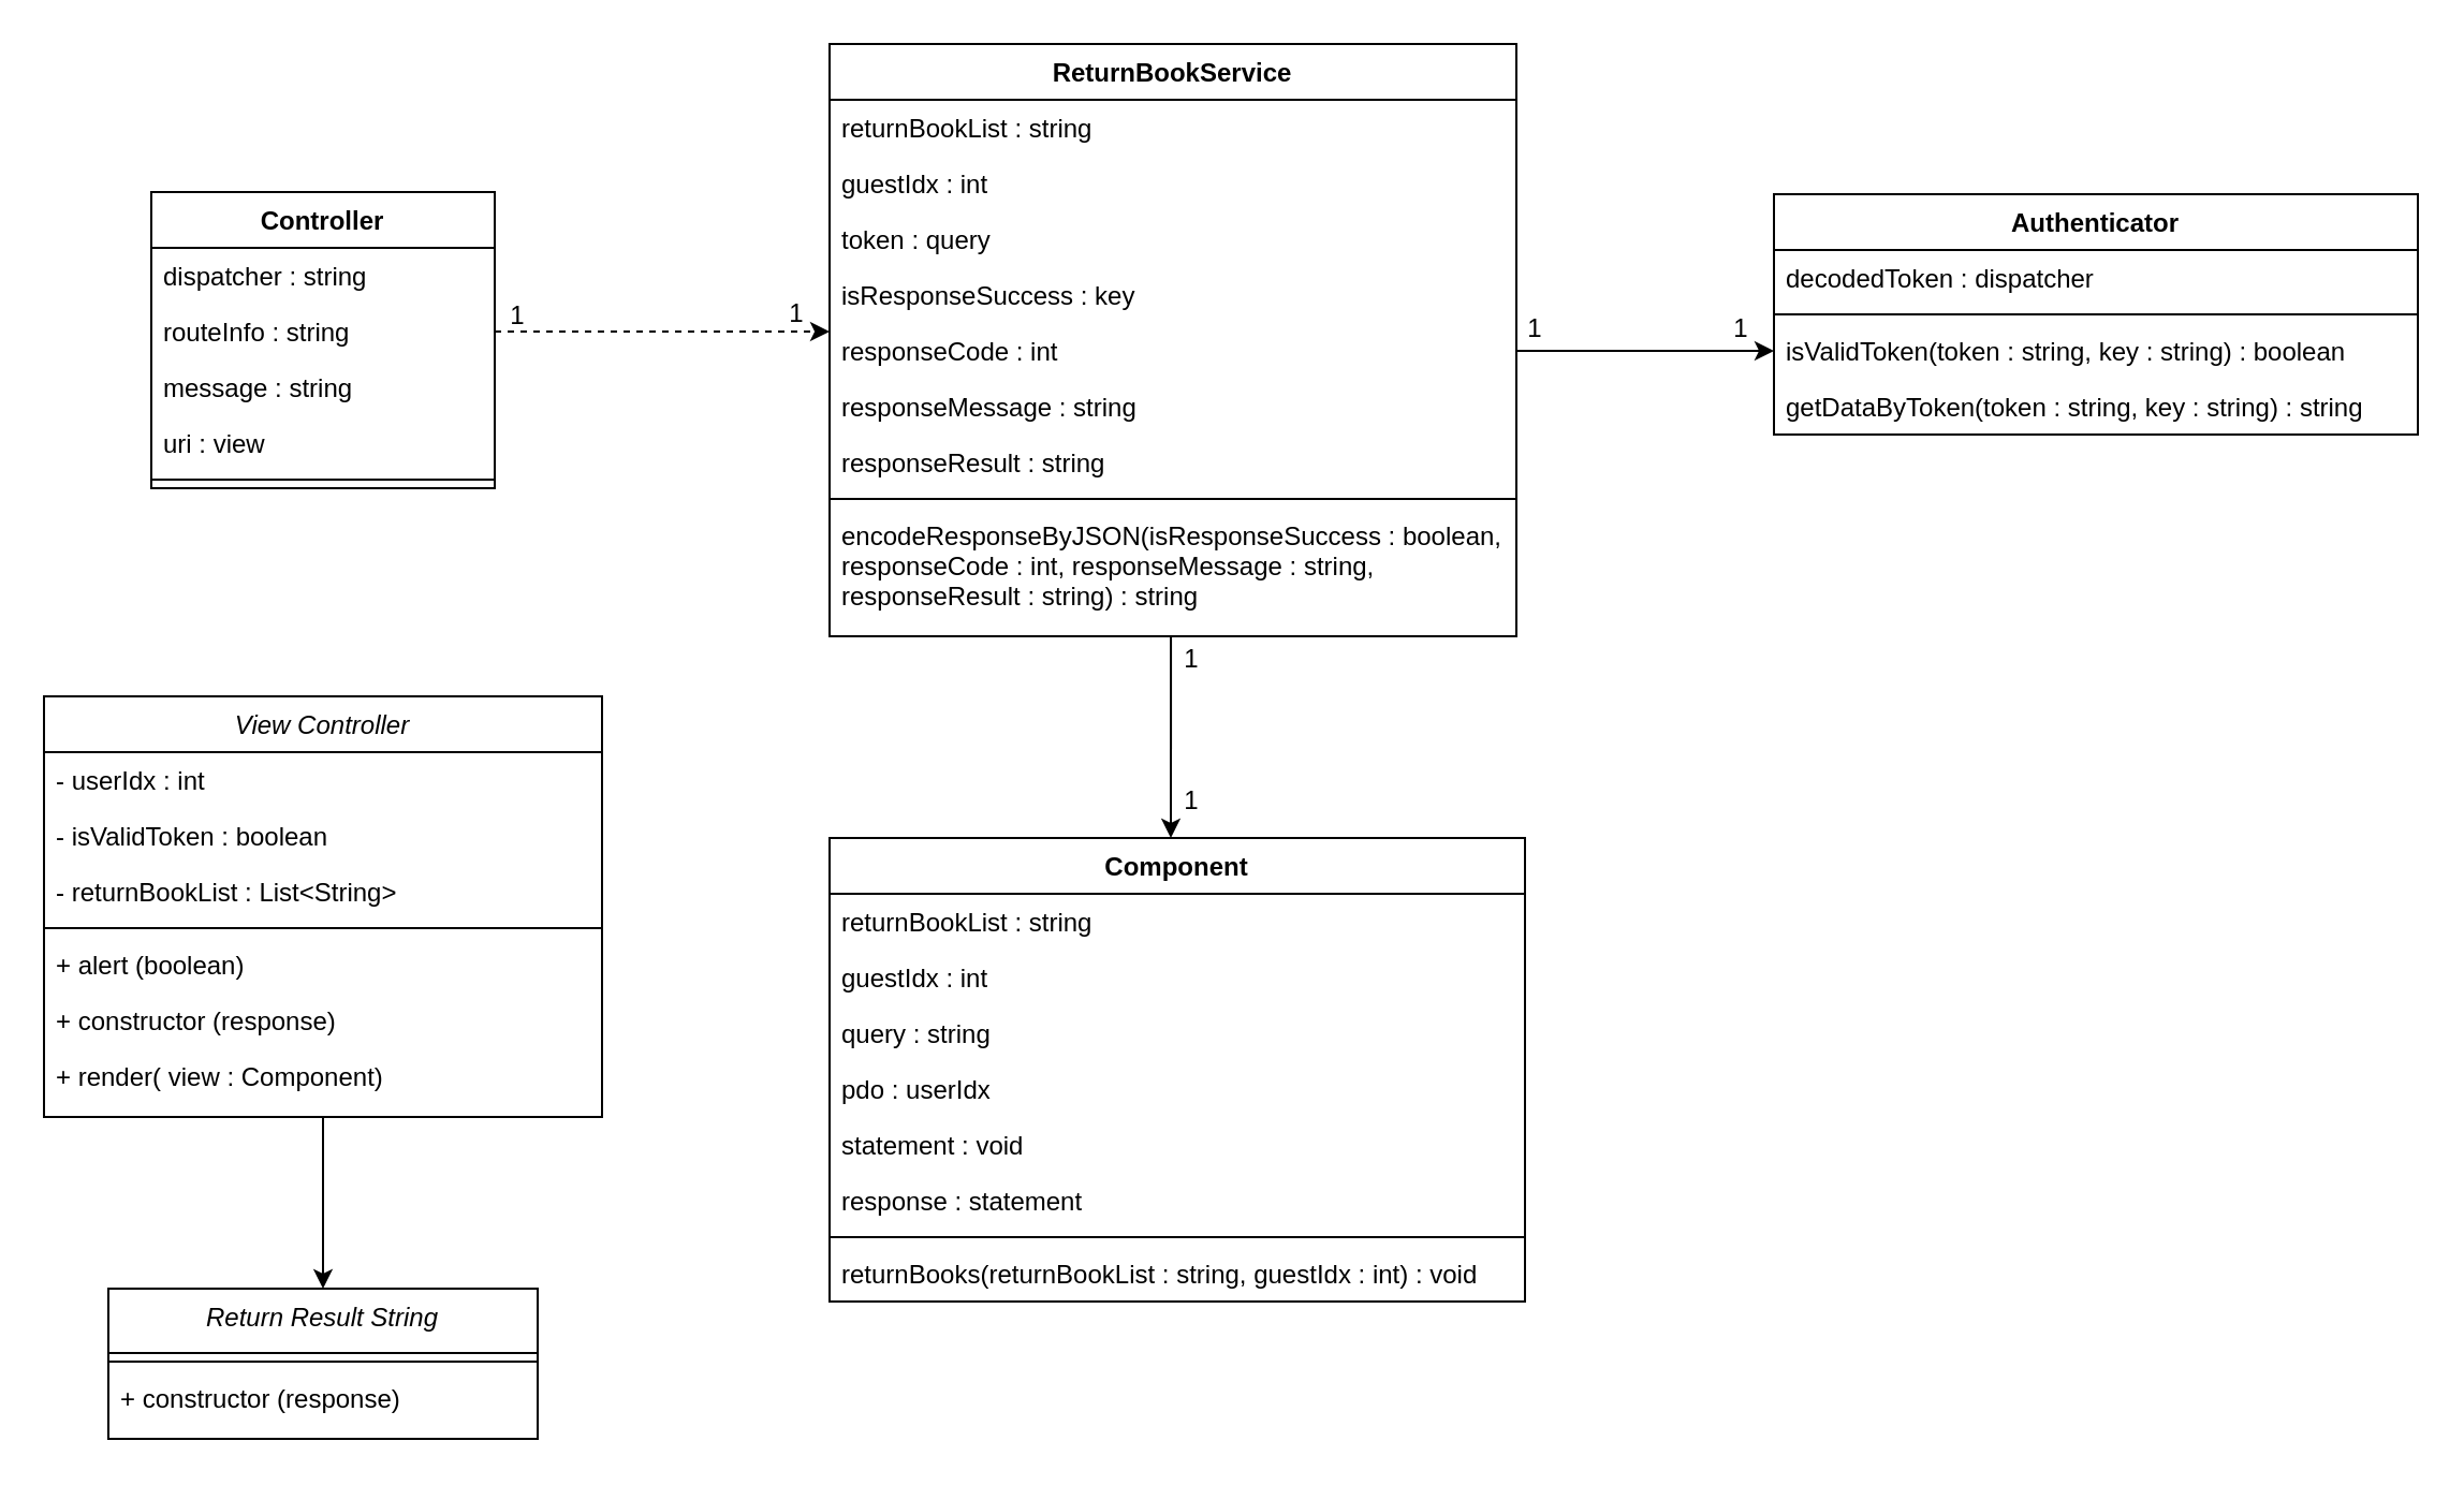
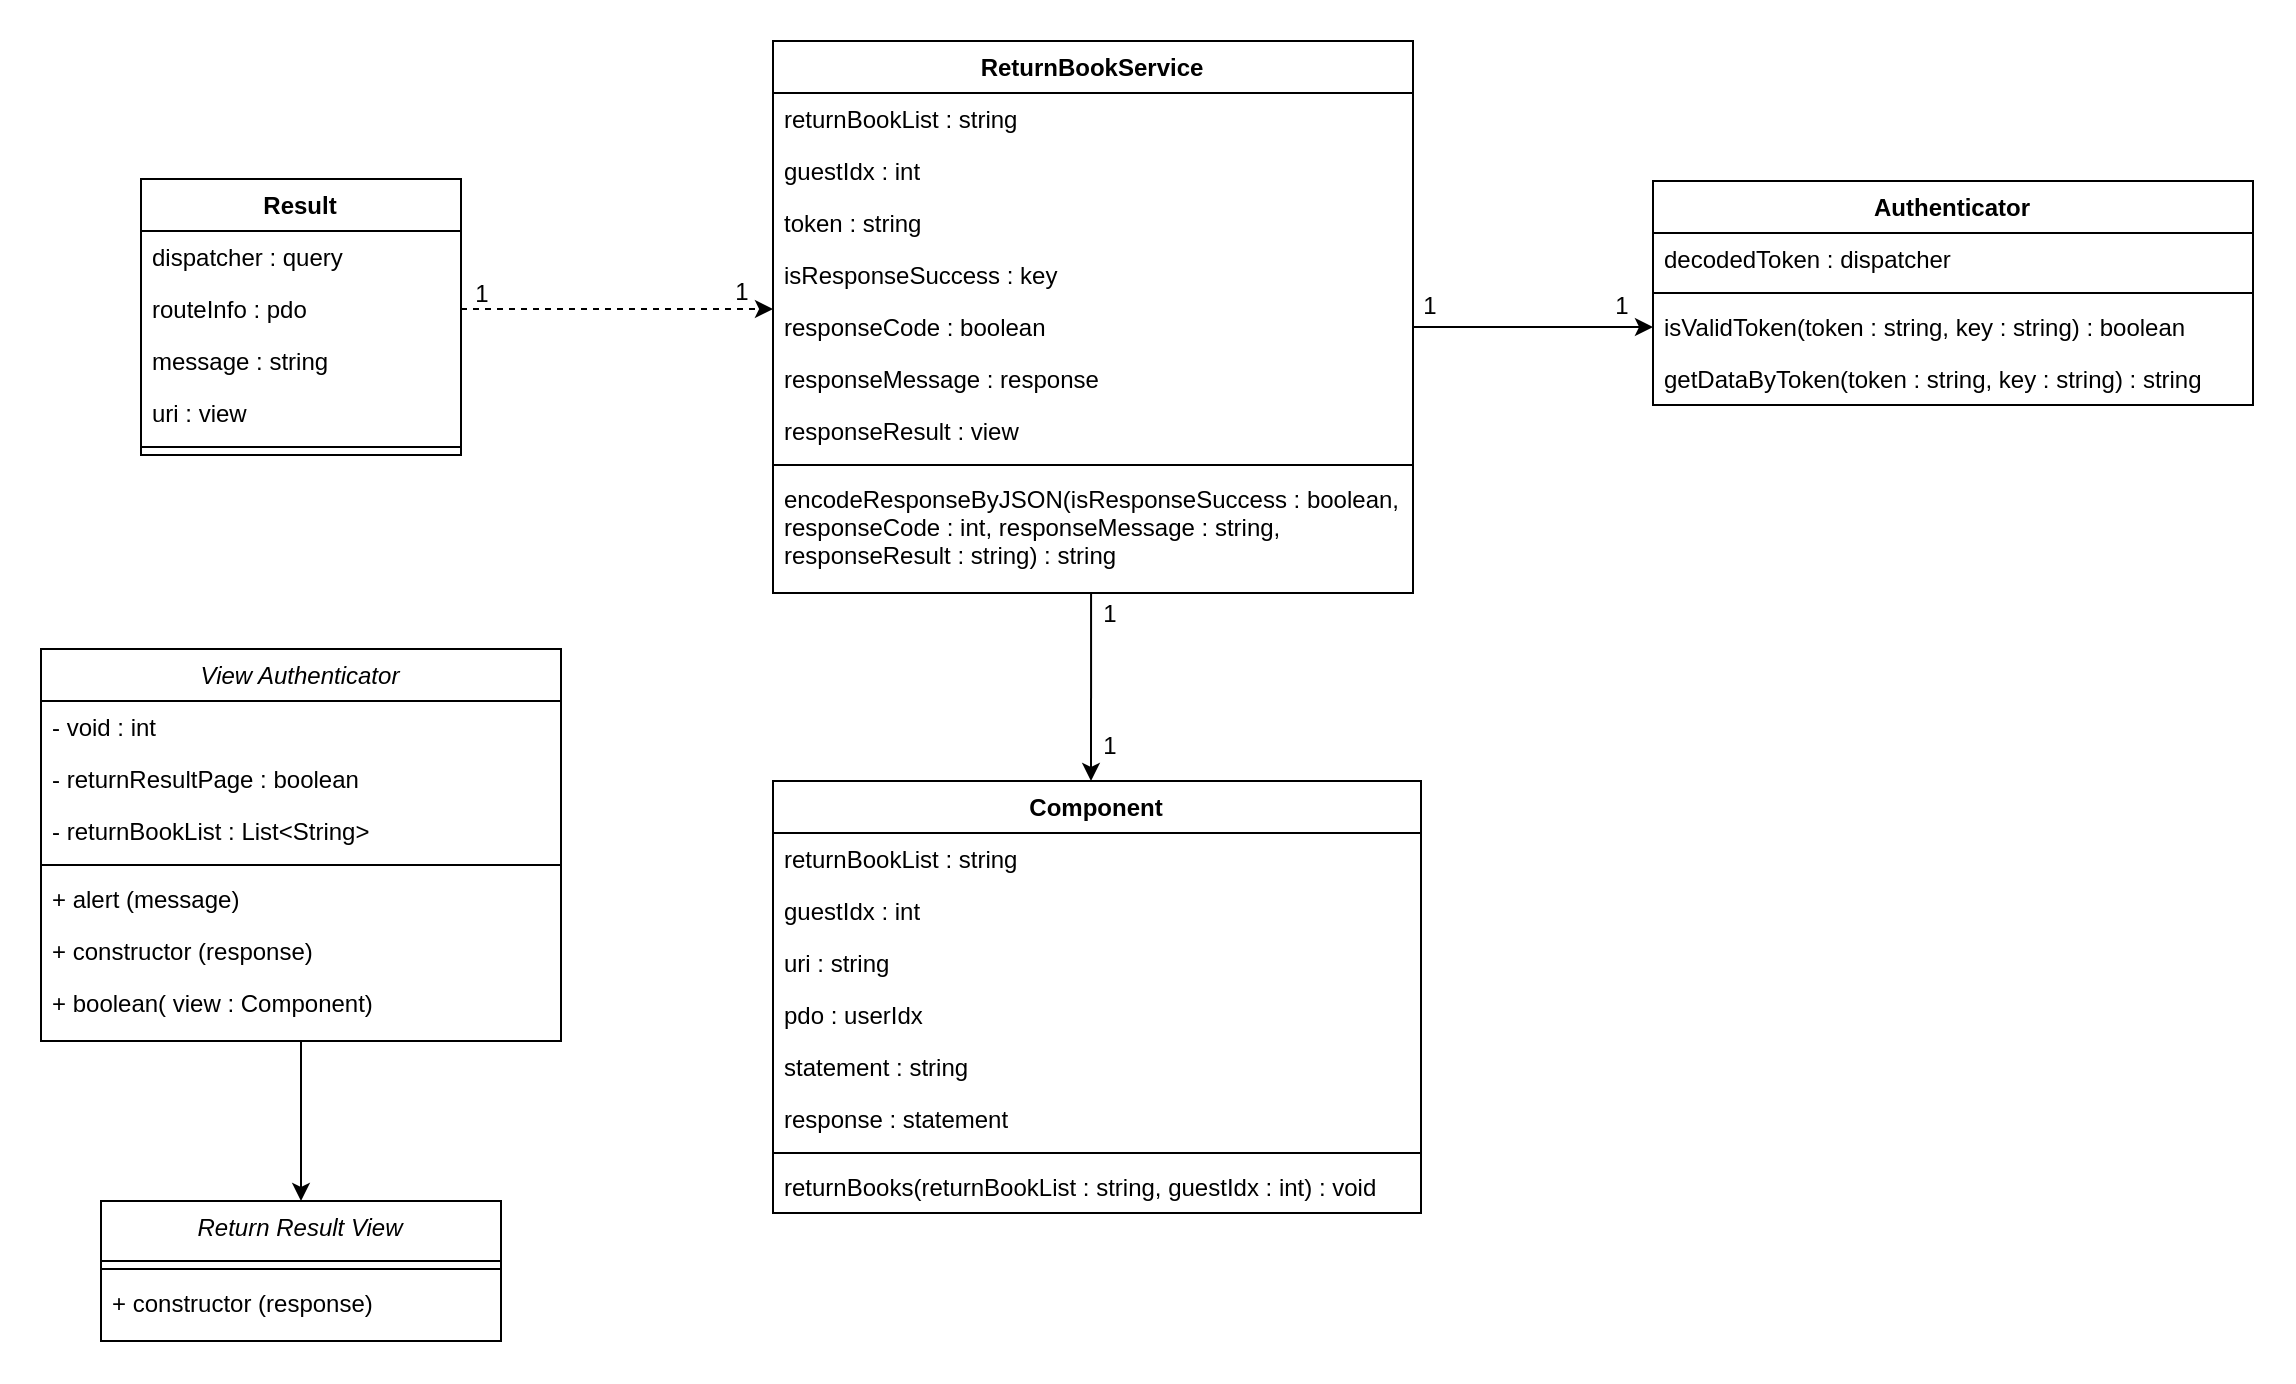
- <mxCell id="32" value="Controller" style="swimlane;fontStyle=1;align=center;verticalAlign=top;childLayout=stackLayout;horizontal=1;startSize=26;horizontalStack=0;resizeParent=1;resizeParentMax=0;resizeLast=0;collapsible=1;marginBottom=0;" parent="1" vertex="1"><mxGeometry x="70" y="89" width="160" height="138" as="geometry" /></mxCell>
+ <mxCell id="32" value="Result" style="swimlane;fontStyle=1;align=center;verticalAlign=top;childLayout=stackLayout;horizontal=1;startSize=26;horizontalStack=0;resizeParent=1;resizeParentMax=0;resizeLast=0;collapsible=1;marginBottom=0;" parent="1" vertex="1"><mxGeometry x="70" y="89" width="160" height="138" as="geometry" /></mxCell>
- <mxCell id="5" value="token : query" style="text;strokeColor=none;fillColor=none;align=left;verticalAlign=top;spacingLeft=4;spacingRight=4;overflow=hidden;rotatable=0;points=[[0,0.5],[1,0.5]];portConstraint=eastwest;" parent="2" vertex="1"><mxGeometry y="78" width="320" height="26" as="geometry" /></mxCell>
+ <mxCell id="5" value="token : string" style="text;strokeColor=none;fillColor=none;align=left;verticalAlign=top;spacingLeft=4;spacingRight=4;overflow=hidden;rotatable=0;points=[[0,0.5],[1,0.5]];portConstraint=eastwest;" parent="2" vertex="1"><mxGeometry y="78" width="320" height="26" as="geometry" /></mxCell>
- <mxCell id="33" value="dispatcher : string" style="text;strokeColor=none;fillColor=none;align=left;verticalAlign=top;spacingLeft=4;spacingRight=4;overflow=hidden;rotatable=0;points=[[0,0.5],[1,0.5]];portConstraint=eastwest;" parent="32" vertex="1"><mxGeometry y="26" width="160" height="26" as="geometry" /></mxCell>
+ <mxCell id="33" value="dispatcher : query" style="text;strokeColor=none;fillColor=none;align=left;verticalAlign=top;spacingLeft=4;spacingRight=4;overflow=hidden;rotatable=0;points=[[0,0.5],[1,0.5]];portConstraint=eastwest;" parent="32" vertex="1"><mxGeometry y="26" width="160" height="26" as="geometry" /></mxCell>
- <mxCell id="34" value="routeInfo : string" style="text;strokeColor=none;fillColor=none;align=left;verticalAlign=top;spacingLeft=4;spacingRight=4;overflow=hidden;rotatable=0;points=[[0,0.5],[1,0.5]];portConstraint=eastwest;" parent="32" vertex="1"><mxGeometry y="52" width="160" height="26" as="geometry" /></mxCell>
+ <mxCell id="34" value="routeInfo : pdo" style="text;strokeColor=none;fillColor=none;align=left;verticalAlign=top;spacingLeft=4;spacingRight=4;overflow=hidden;rotatable=0;points=[[0,0.5],[1,0.5]];portConstraint=eastwest;" parent="32" vertex="1"><mxGeometry y="52" width="160" height="26" as="geometry" /></mxCell>
- <mxCell id="7" value="responseCode : int" style="text;strokeColor=none;fillColor=none;align=left;verticalAlign=top;spacingLeft=4;spacingRight=4;overflow=hidden;rotatable=0;points=[[0,0.5],[1,0.5]];portConstraint=eastwest;" parent="2" vertex="1"><mxGeometry y="130" width="320" height="26" as="geometry" /></mxCell>
+ <mxCell id="7" value="responseCode : boolean" style="text;strokeColor=none;fillColor=none;align=left;verticalAlign=top;spacingLeft=4;spacingRight=4;overflow=hidden;rotatable=0;points=[[0,0.5],[1,0.5]];portConstraint=eastwest;" parent="2" vertex="1"><mxGeometry y="130" width="320" height="26" as="geometry" /></mxCell>
- <mxCell id="8" value="responseMessage : string" style="text;strokeColor=none;fillColor=none;align=left;verticalAlign=top;spacingLeft=4;spacingRight=4;overflow=hidden;rotatable=0;points=[[0,0.5],[1,0.5]];portConstraint=eastwest;" parent="2" vertex="1"><mxGeometry y="156" width="320" height="26" as="geometry" /></mxCell>
+ <mxCell id="8" value="responseMessage : response" style="text;strokeColor=none;fillColor=none;align=left;verticalAlign=top;spacingLeft=4;spacingRight=4;overflow=hidden;rotatable=0;points=[[0,0.5],[1,0.5]];portConstraint=eastwest;" parent="2" vertex="1"><mxGeometry y="156" width="320" height="26" as="geometry" /></mxCell>
- <mxCell id="9" value="responseResult : string" style="text;strokeColor=none;fillColor=none;align=left;verticalAlign=top;spacingLeft=4;spacingRight=4;overflow=hidden;rotatable=0;points=[[0,0.5],[1,0.5]];portConstraint=eastwest;" parent="2" vertex="1"><mxGeometry y="182" width="320" height="26" as="geometry" /></mxCell>
+ <mxCell id="9" value="responseResult : view" style="text;strokeColor=none;fillColor=none;align=left;verticalAlign=top;spacingLeft=4;spacingRight=4;overflow=hidden;rotatable=0;points=[[0,0.5],[1,0.5]];portConstraint=eastwest;" parent="2" vertex="1"><mxGeometry y="182" width="320" height="26" as="geometry" /></mxCell>
- <mxCell id="41" value="View Controller" style="swimlane;fontStyle=2;align=center;verticalAlign=top;childLayout=stackLayout;horizontal=1;startSize=26;horizontalStack=0;resizeParent=1;resizeLast=0;collapsible=1;marginBottom=0;rounded=0;shadow=0;strokeWidth=1;" vertex="1" parent="1"><mxGeometry x="20" y="324" width="260" height="196" as="geometry"><mxRectangle x="230" y="140" width="160" height="26" as="alternateBounds" /></mxGeometry></mxCell>
+ <mxCell id="41" value="View Authenticator" style="swimlane;fontStyle=2;align=center;verticalAlign=top;childLayout=stackLayout;horizontal=1;startSize=26;horizontalStack=0;resizeParent=1;resizeLast=0;collapsible=1;marginBottom=0;rounded=0;shadow=0;strokeWidth=1;" vertex="1" parent="1"><mxGeometry x="20" y="324" width="260" height="196" as="geometry"><mxRectangle x="230" y="140" width="160" height="26" as="alternateBounds" /></mxGeometry></mxCell>
- <mxCell id="42" value="- userIdx : int" style="text;align=left;verticalAlign=top;spacingLeft=4;spacingRight=4;overflow=hidden;rotatable=0;points=[[0,0.5],[1,0.5]];portConstraint=eastwest;rounded=0;shadow=0;html=0;" vertex="1" parent="41"><mxGeometry y="26" width="260" height="26" as="geometry" /></mxCell>
+ <mxCell id="42" value="- void : int" style="text;align=left;verticalAlign=top;spacingLeft=4;spacingRight=4;overflow=hidden;rotatable=0;points=[[0,0.5],[1,0.5]];portConstraint=eastwest;rounded=0;shadow=0;html=0;" vertex="1" parent="41"><mxGeometry y="26" width="260" height="26" as="geometry" /></mxCell>
- <mxCell id="43" value="- isValidToken : boolean" style="text;align=left;verticalAlign=top;spacingLeft=4;spacingRight=4;overflow=hidden;rotatable=0;points=[[0,0.5],[1,0.5]];portConstraint=eastwest;rounded=0;shadow=0;html=0;" vertex="1" parent="41"><mxGeometry y="52" width="260" height="26" as="geometry" /></mxCell>
+ <mxCell id="43" value="- returnResultPage : boolean" style="text;align=left;verticalAlign=top;spacingLeft=4;spacingRight=4;overflow=hidden;rotatable=0;points=[[0,0.5],[1,0.5]];portConstraint=eastwest;rounded=0;shadow=0;html=0;" vertex="1" parent="41"><mxGeometry y="52" width="260" height="26" as="geometry" /></mxCell>
- <mxCell id="46" value="+ alert (boolean)" style="text;align=left;verticalAlign=top;spacingLeft=4;spacingRight=4;overflow=hidden;rotatable=0;points=[[0,0.5],[1,0.5]];portConstraint=eastwest;rounded=0;shadow=0;html=0;" vertex="1" parent="41"><mxGeometry y="112" width="260" height="26" as="geometry" /></mxCell>
+ <mxCell id="46" value="+ alert (message)" style="text;align=left;verticalAlign=top;spacingLeft=4;spacingRight=4;overflow=hidden;rotatable=0;points=[[0,0.5],[1,0.5]];portConstraint=eastwest;rounded=0;shadow=0;html=0;" vertex="1" parent="41"><mxGeometry y="112" width="260" height="26" as="geometry" /></mxCell>
- <mxCell id="15" value="query : string" style="text;strokeColor=none;fillColor=none;align=left;verticalAlign=top;spacingLeft=4;spacingRight=4;overflow=hidden;rotatable=0;points=[[0,0.5],[1,0.5]];portConstraint=eastwest;" parent="12" vertex="1"><mxGeometry y="78" width="324" height="26" as="geometry" /></mxCell>
+ <mxCell id="15" value="uri : string" style="text;strokeColor=none;fillColor=none;align=left;verticalAlign=top;spacingLeft=4;spacingRight=4;overflow=hidden;rotatable=0;points=[[0,0.5],[1,0.5]];portConstraint=eastwest;" parent="12" vertex="1"><mxGeometry y="78" width="324" height="26" as="geometry" /></mxCell>
- <mxCell id="48" value="+ render( view : Component)" style="text;align=left;verticalAlign=top;spacingLeft=4;spacingRight=4;overflow=hidden;rotatable=0;points=[[0,0.5],[1,0.5]];portConstraint=eastwest;rounded=0;shadow=0;html=0;" vertex="1" parent="41"><mxGeometry y="164" width="260" height="26" as="geometry" /></mxCell>
+ <mxCell id="48" value="+ boolean( view : Component)" style="text;align=left;verticalAlign=top;spacingLeft=4;spacingRight=4;overflow=hidden;rotatable=0;points=[[0,0.5],[1,0.5]];portConstraint=eastwest;rounded=0;shadow=0;html=0;" vertex="1" parent="41"><mxGeometry y="164" width="260" height="26" as="geometry" /></mxCell>
- <mxCell id="17" value="statement : void" style="text;strokeColor=none;fillColor=none;align=left;verticalAlign=top;spacingLeft=4;spacingRight=4;overflow=hidden;rotatable=0;points=[[0,0.5],[1,0.5]];portConstraint=eastwest;" parent="12" vertex="1"><mxGeometry y="130" width="324" height="26" as="geometry" /></mxCell>
+ <mxCell id="17" value="statement : string" style="text;strokeColor=none;fillColor=none;align=left;verticalAlign=top;spacingLeft=4;spacingRight=4;overflow=hidden;rotatable=0;points=[[0,0.5],[1,0.5]];portConstraint=eastwest;" parent="12" vertex="1"><mxGeometry y="130" width="324" height="26" as="geometry" /></mxCell>
- <mxCell id="49" value="Return Result String" style="swimlane;fontStyle=2;align=center;verticalAlign=top;childLayout=stackLayout;horizontal=1;startSize=30;horizontalStack=0;resizeParent=1;resizeLast=0;collapsible=1;marginBottom=0;rounded=0;shadow=0;strokeWidth=1;" vertex="1" parent="1"><mxGeometry x="50" y="600" width="200" height="70" as="geometry"><mxRectangle x="230" y="140" width="160" height="26" as="alternateBounds" /></mxGeometry></mxCell>
+ <mxCell id="49" value="Return Result View" style="swimlane;fontStyle=2;align=center;verticalAlign=top;childLayout=stackLayout;horizontal=1;startSize=30;horizontalStack=0;resizeParent=1;resizeLast=0;collapsible=1;marginBottom=0;rounded=0;shadow=0;strokeWidth=1;" vertex="1" parent="1"><mxGeometry x="50" y="600" width="200" height="70" as="geometry"><mxRectangle x="230" y="140" width="160" height="26" as="alternateBounds" /></mxGeometry></mxCell>
